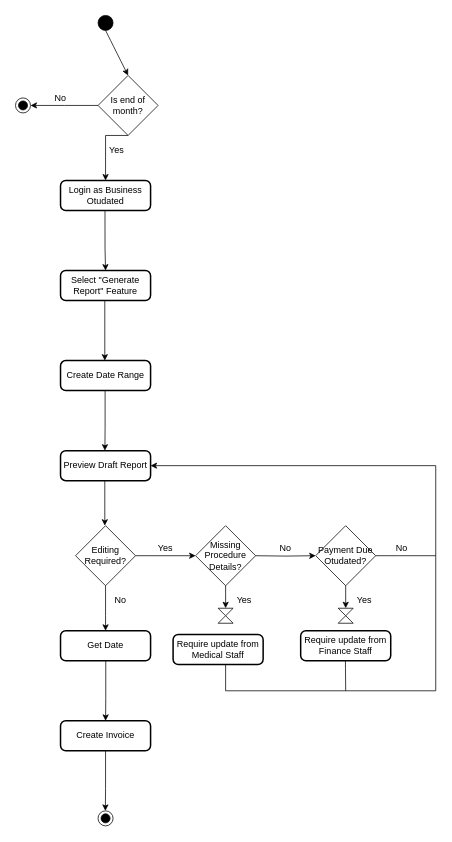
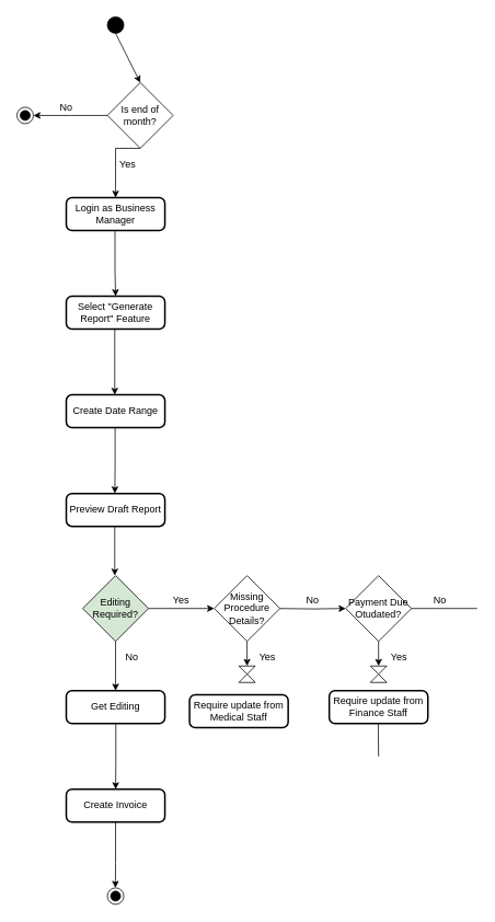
- <mxCell id="8" value="Login as Business Otudated" style="rounded=1;absoluteArcSize=1;arcSize=14;whiteSpace=wrap;strokeWidth=2;" parent="1" vertex="1"><mxGeometry x="80" y="240" width="120" height="40" as="geometry" /></mxCell>
+ <mxCell id="8" value="Login as Business Manager" style="rounded=1;absoluteArcSize=1;arcSize=14;whiteSpace=wrap;strokeWidth=2;" parent="1" vertex="1"><mxGeometry x="80" y="240" width="120" height="40" as="geometry" /></mxCell>
- <mxCell id="10" value="Editing Required?" style="rhombus;whiteSpace=wrap;html=1;" parent="1" vertex="1"><mxGeometry x="100" y="700" width="80" height="80" as="geometry" /></mxCell>
+ <mxCell id="10" value="Editing Required?" style="rhombus;whiteSpace=wrap;html=1;fillColor=#d5e8d4;" parent="1" vertex="1"><mxGeometry x="100" y="700" width="80" height="80" as="geometry" /></mxCell>
- <mxCell id="20" value="" style="startArrow=none;;edgeStyle=orthogonalEdgeStyle;rounded=0;curved=0;endArrow=classic;endFill=1;entryX=1;entryY=0.5;entryDx=0;entryDy=0;exitX=0.5;exitY=1;exitDx=0;exitDy=0;" parent="1" edge="1" target="16" source="33"><mxGeometry relative="1" as="geometry"><Array as="points"><mxPoint x="300" y="920" /><mxPoint x="580" y="920" /><mxPoint x="580" y="620" /></Array><mxPoint x="300" y="1020" as="sourcePoint" /><mxPoint x="300" y="979.99" as="targetPoint" /></mxGeometry></mxCell>
- <mxCell id="42" value="Get Date" style="rounded=1;absoluteArcSize=1;arcSize=14;whiteSpace=wrap;strokeWidth=2;" vertex="1" parent="1"><mxGeometry x="80" y="840" width="120" height="40" as="geometry" /></mxCell>
+ <mxCell id="42" value="Get Editing" style="rounded=1;absoluteArcSize=1;arcSize=14;whiteSpace=wrap;strokeWidth=2;" vertex="1" parent="1"><mxGeometry x="80" y="840" width="120" height="40" as="geometry" /></mxCell>
